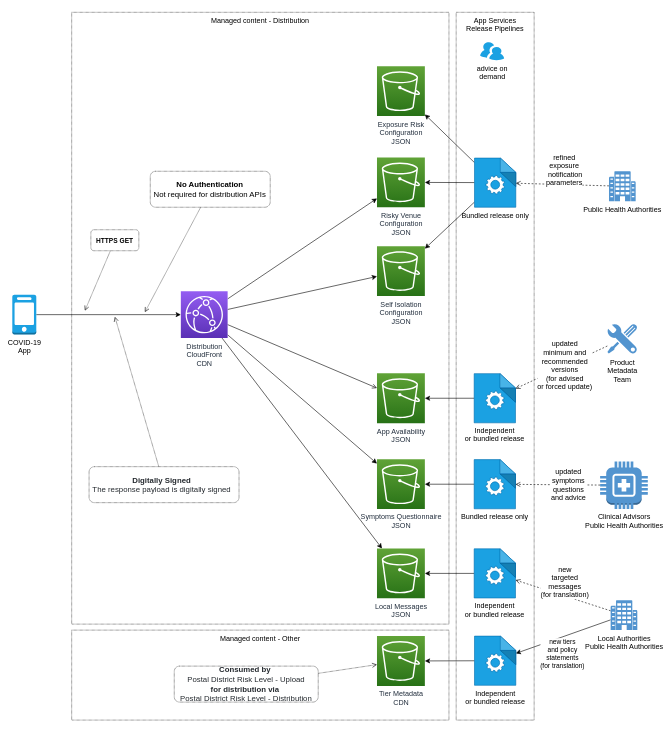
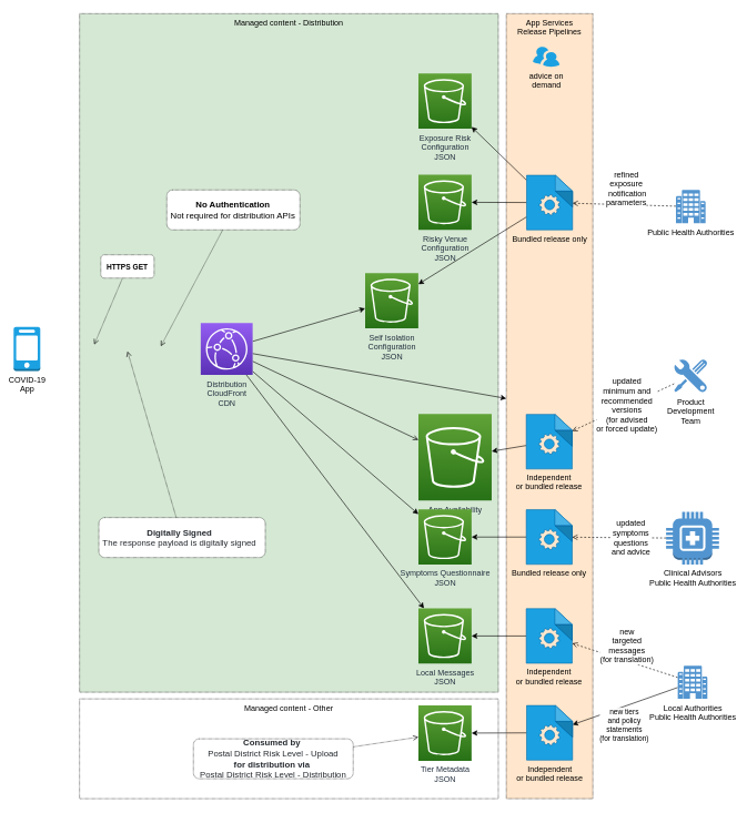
- <mxCell id="42" value="Self Isolation&lt;br&gt;Configuration&lt;br&gt;JSON" style="points=[[0,0,0],[0.25,0,0],[0.5,0,0],[0.75,0,0],[1,0,0],[0,1,0],[0.25,1,0],[0.5,1,0],[0.75,1,0],[1,1,0],[0,0.25,0],[0,0.5,0],[0,0.75,0],[1,0.25,0],[1,0.5,0],[1,0.75,0]];outlineConnect=0;fontColor=#232F3E;gradientColor=#60A337;gradientDirection=north;fillColor=#277116;strokeColor=#ffffff;dashed=0;verticalLabelPosition=bottom;verticalAlign=top;align=center;html=1;fontSize=12;fontStyle=0;aspect=fixed;shape=mxgraph.aws4.resourceIcon;resIcon=mxgraph.aws4.s3;fontFamily=Helvetica;" parent="1" vertex="1"><mxGeometry x="628" y="410" width="79.81" height="83" as="geometry" /></mxCell>
+ <mxCell id="42" value="Self Isolation&lt;br&gt;Configuration&lt;br&gt;JSON" style="points=[[0,0,0],[0.25,0,0],[0.5,0,0],[0.75,0,0],[1,0,0],[0,1,0],[0.25,1,0],[0.5,1,0],[0.75,1,0],[1,1,0],[0,0.25,0],[0,0.5,0],[0,0.75,0],[1,0.25,0],[1,0.5,0],[1,0.75,0]];outlineConnect=0;fontColor=#232F3E;gradientColor=#60A337;gradientDirection=north;fillColor=#277116;strokeColor=#ffffff;dashed=0;verticalLabelPosition=bottom;verticalAlign=top;align=center;html=1;fontSize=12;fontStyle=0;aspect=fixed;shape=mxgraph.aws4.resourceIcon;resIcon=mxgraph.aws4.s3;fontFamily=Helvetica;" parent="1" vertex="1"><mxGeometry x="548" y="410" width="79.81" height="83" as="geometry" /></mxCell>
- <mxCell id="9" style="edgeStyle=none;rounded=0;orthogonalLoop=1;jettySize=auto;html=1;fontSize=12;endArrow=classic;endFill=1;" parent="1" source="11" target="41" edge="1"><mxGeometry relative="1" as="geometry" /></mxCell>
+ <mxCell id="9" style="edgeStyle=none;rounded=0;orthogonalLoop=1;jettySize=auto;html=1;fontSize=12;endArrow=classic;endFill=1;" parent="1" source="11" target="3" edge="1"><mxGeometry relative="1" as="geometry" /></mxCell>
- <mxCell id="12" style="edgeStyle=none;rounded=0;orthogonalLoop=1;jettySize=auto;html=1;" parent="1" source="13" target="11" edge="1"><mxGeometry relative="1" as="geometry" /></mxCell>
- <mxCell id="4" value="Managed content - Distribution" style="rounded=0;whiteSpace=wrap;html=1;strokeColor=#000000;fillColor=#ffffff;fontColor=#000000;verticalAlign=top;dashed=1;dashPattern=1 1;" parent="1" vertex="1"><mxGeometry x="119" y="20" width="629" height="1020" as="geometry" /></mxCell>
+ <mxCell id="4" value="Managed content - Distribution" style="rounded=0;whiteSpace=wrap;html=1;strokeColor=#000000;fillColor=#d5e8d4;fontColor=#000000;verticalAlign=top;dashed=1;dashPattern=1 1;" parent="1" vertex="1"><mxGeometry x="119" y="20" width="629" height="1020" as="geometry" /></mxCell>
- <mxCell id="3" value="App Services&lt;br&gt;Release Pipelines" style="rounded=0;whiteSpace=wrap;html=1;strokeColor=#000000;fillColor=#ffffff;fontColor=#000000;verticalAlign=top;dashed=1;dashPattern=1 1;" parent="1" vertex="1"><mxGeometry x="760" y="20" width="130" height="1180" as="geometry" /></mxCell>
+ <mxCell id="3" value="App Services&lt;br&gt;Release Pipelines" style="rounded=0;whiteSpace=wrap;html=1;strokeColor=#000000;fillColor=#ffe6cc;fontColor=#000000;verticalAlign=top;dashed=1;dashPattern=1 1;" parent="1" vertex="1"><mxGeometry x="760" y="20" width="130" height="1180" as="geometry" /></mxCell>
- <mxCell id="28" value="Product&lt;br&gt;Metadata &lt;br&gt;Team" style="verticalLabelPosition=bottom;html=1;fillColor=#5294CF;strokeColor=#000000;verticalAlign=top;pointerEvents=1;align=center;shape=mxgraph.cisco_safe.people_places_things_icons.icon10;dashed=0;dashPattern=1 1;fontSize=12;" parent="1" vertex="1"><mxGeometry x="1012" y="540" width="50" height="49.5" as="geometry" /></mxCell>
+ <mxCell id="28" value="Product&lt;br&gt;Development &lt;br&gt;Team" style="verticalLabelPosition=bottom;html=1;fillColor=#5294CF;strokeColor=#000000;verticalAlign=top;pointerEvents=1;align=center;shape=mxgraph.cisco_safe.people_places_things_icons.icon10;dashed=0;dashPattern=1 1;fontSize=12;" parent="1" vertex="1"><mxGeometry x="1012" y="540" width="50" height="49.5" as="geometry" /></mxCell>
- <mxCell id="5" value="App Availability&lt;br&gt;JSON" style="points=[[0,0,0],[0.25,0,0],[0.5,0,0],[0.75,0,0],[1,0,0],[0,1,0],[0.25,1,0],[0.5,1,0],[0.75,1,0],[1,1,0],[0,0.25,0],[0,0.5,0],[0,0.75,0],[1,0.25,0],[1,0.5,0],[1,0.75,0]];outlineConnect=0;fontColor=#232F3E;gradientColor=#60A337;gradientDirection=north;fillColor=#277116;strokeColor=#ffffff;dashed=0;verticalLabelPosition=bottom;verticalAlign=top;align=center;html=1;fontSize=12;fontStyle=0;aspect=fixed;shape=mxgraph.aws4.resourceIcon;resIcon=mxgraph.aws4.s3;fontFamily=Helvetica;" parent="1" vertex="1"><mxGeometry x="628" y="621.93" width="79.81" height="83" as="geometry" /></mxCell>
+ <mxCell id="5" value="App Availability&lt;br&gt;JSON" style="points=[[0,0,0],[0.25,0,0],[0.5,0,0],[0.75,0,0],[1,0,0],[0,1,0],[0.25,1,0],[0.5,1,0],[0.75,1,0],[1,1,0],[0,0.25,0],[0,0.5,0],[0,0.75,0],[1,0.25,0],[1,0.5,0],[1,0.75,0]];outlineConnect=0;fontColor=#232F3E;gradientColor=#60A337;gradientDirection=north;fillColor=#277116;strokeColor=#ffffff;dashed=0;verticalLabelPosition=bottom;verticalAlign=top;align=center;html=1;fontSize=12;fontStyle=0;aspect=fixed;shape=mxgraph.aws4.resourceIcon;resIcon=mxgraph.aws4.s3;fontFamily=Helvetica;" parent="1" vertex="1"><mxGeometry x="628" y="621.93" width="110" height="130" as="geometry" /></mxCell>
- <mxCell id="52" value="Tier Metadata&lt;br&gt;CDN" style="points=[[0,0,0],[0.25,0,0],[0.5,0,0],[0.75,0,0],[1,0,0],[0,1,0],[0.25,1,0],[0.5,1,0],[0.75,1,0],[1,1,0],[0,0.25,0],[0,0.5,0],[0,0.75,0],[1,0.25,0],[1,0.5,0],[1,0.75,0]];outlineConnect=0;fontColor=#232F3E;gradientColor=#60A337;gradientDirection=north;fillColor=#277116;strokeColor=#ffffff;dashed=0;verticalLabelPosition=bottom;verticalAlign=top;align=center;html=1;fontSize=12;fontStyle=0;aspect=fixed;shape=mxgraph.aws4.resourceIcon;resIcon=mxgraph.aws4.s3;fontFamily=Helvetica;" vertex="1" parent="1"><mxGeometry x="628" y="1060" width="79.81" height="83" as="geometry" /></mxCell>
+ <mxCell id="52" value="Tier Metadata&lt;br&gt;JSON" style="points=[[0,0,0],[0.25,0,0],[0.5,0,0],[0.75,0,0],[1,0,0],[0,1,0],[0.25,1,0],[0.5,1,0],[0.75,1,0],[1,1,0],[0,0.25,0],[0,0.5,0],[0,0.75,0],[1,0.25,0],[1,0.5,0],[1,0.75,0]];outlineConnect=0;fontColor=#232F3E;gradientColor=#60A337;gradientDirection=north;fillColor=#277116;strokeColor=#ffffff;dashed=0;verticalLabelPosition=bottom;verticalAlign=top;align=center;html=1;fontSize=12;fontStyle=0;aspect=fixed;shape=mxgraph.aws4.resourceIcon;resIcon=mxgraph.aws4.s3;fontFamily=Helvetica;" vertex="1" parent="1"><mxGeometry x="628" y="1060" width="79.81" height="83" as="geometry" /></mxCell>
